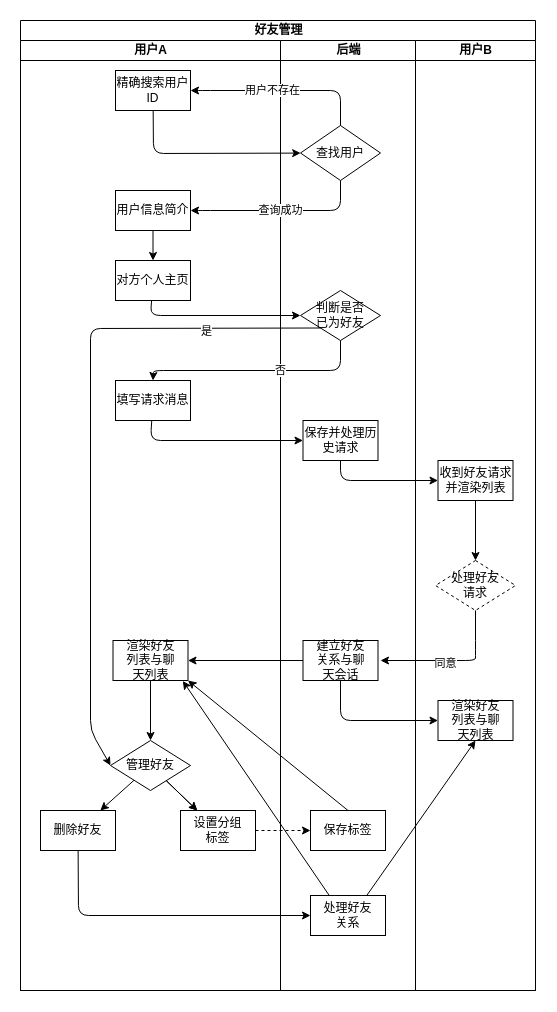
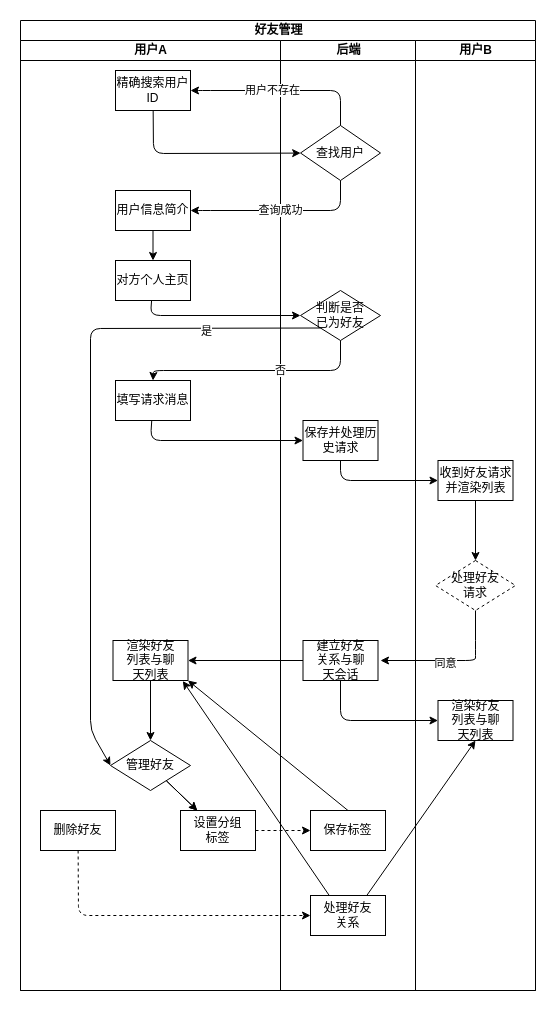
- <mxCell id="13" value="" style="edgeStyle=none;html=1;" edge="1" parent="3" source="14" target="16"><mxGeometry relative="1" as="geometry" /></mxCell>
- <mxCell id="46" value="" style="edgeStyle=none;html=1;" edge="1" parent="2" source="16" target="23"><mxGeometry relative="1" as="geometry"><Array as="points"><mxPoint x="58.0" y="895" /></Array></mxGeometry></mxCell>
+ <mxCell id="46" value="" style="edgeStyle=none;html=1;dashed=1;" edge="1" parent="2" source="16" target="23"><mxGeometry relative="1" as="geometry"><Array as="points"><mxPoint x="58.0" y="895" /></Array></mxGeometry></mxCell>
